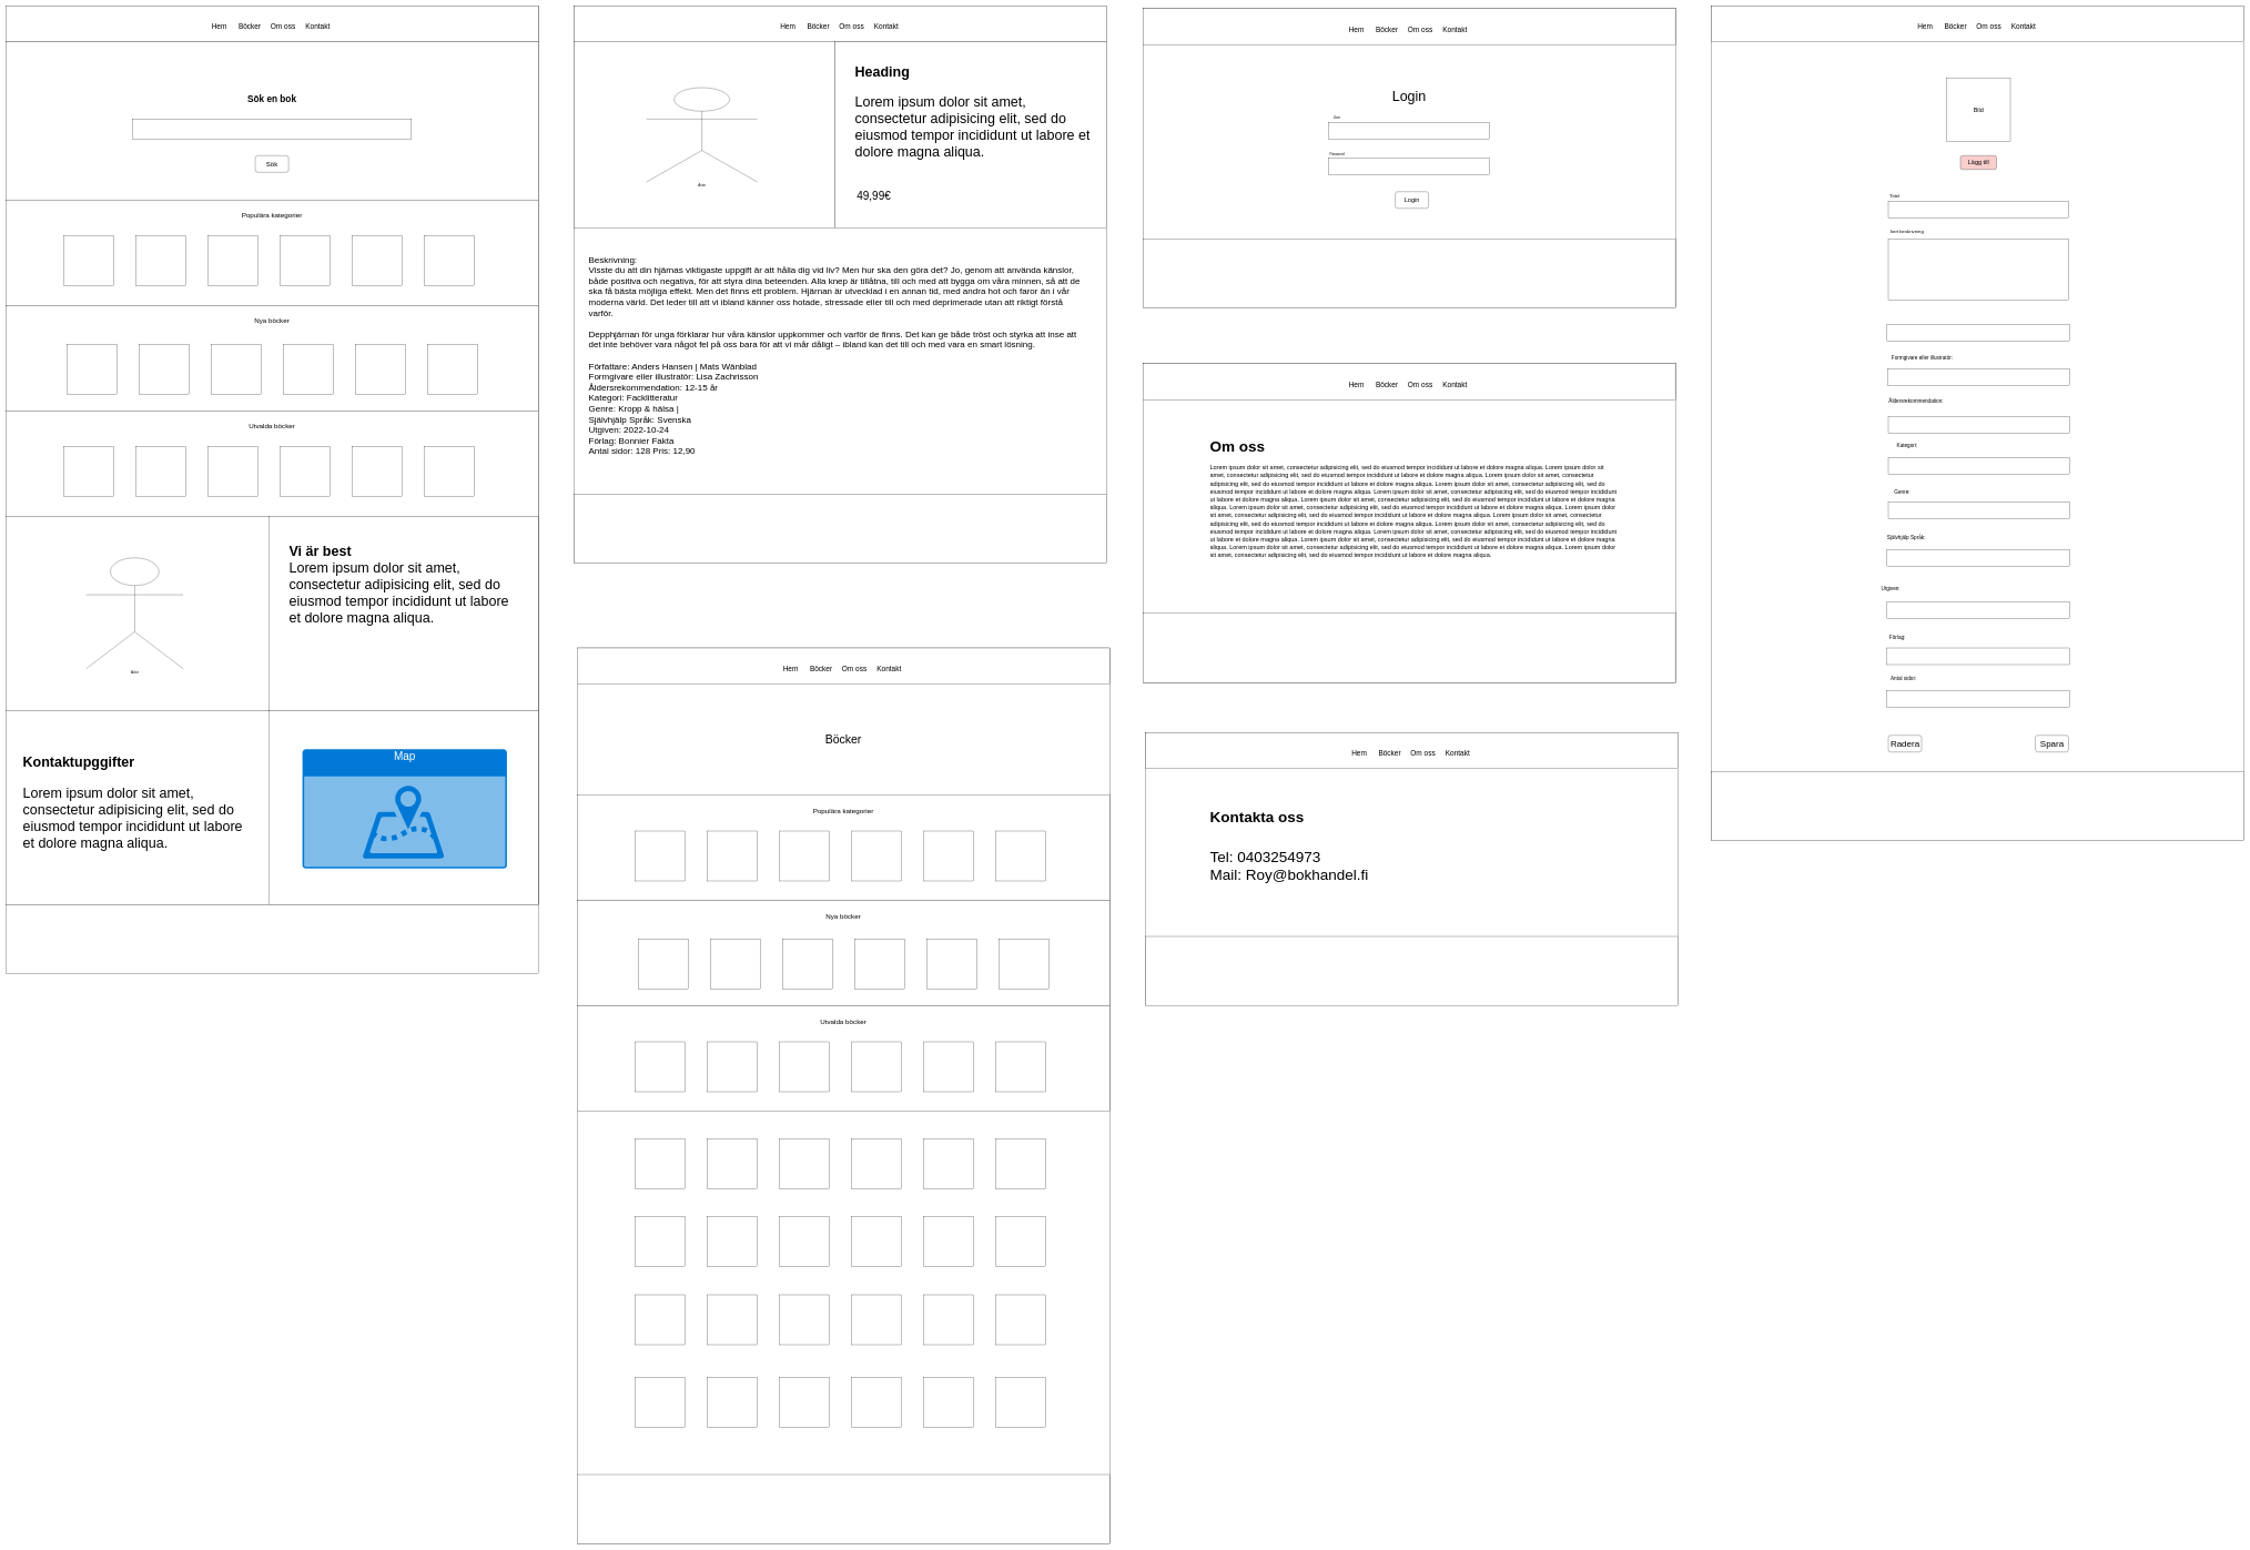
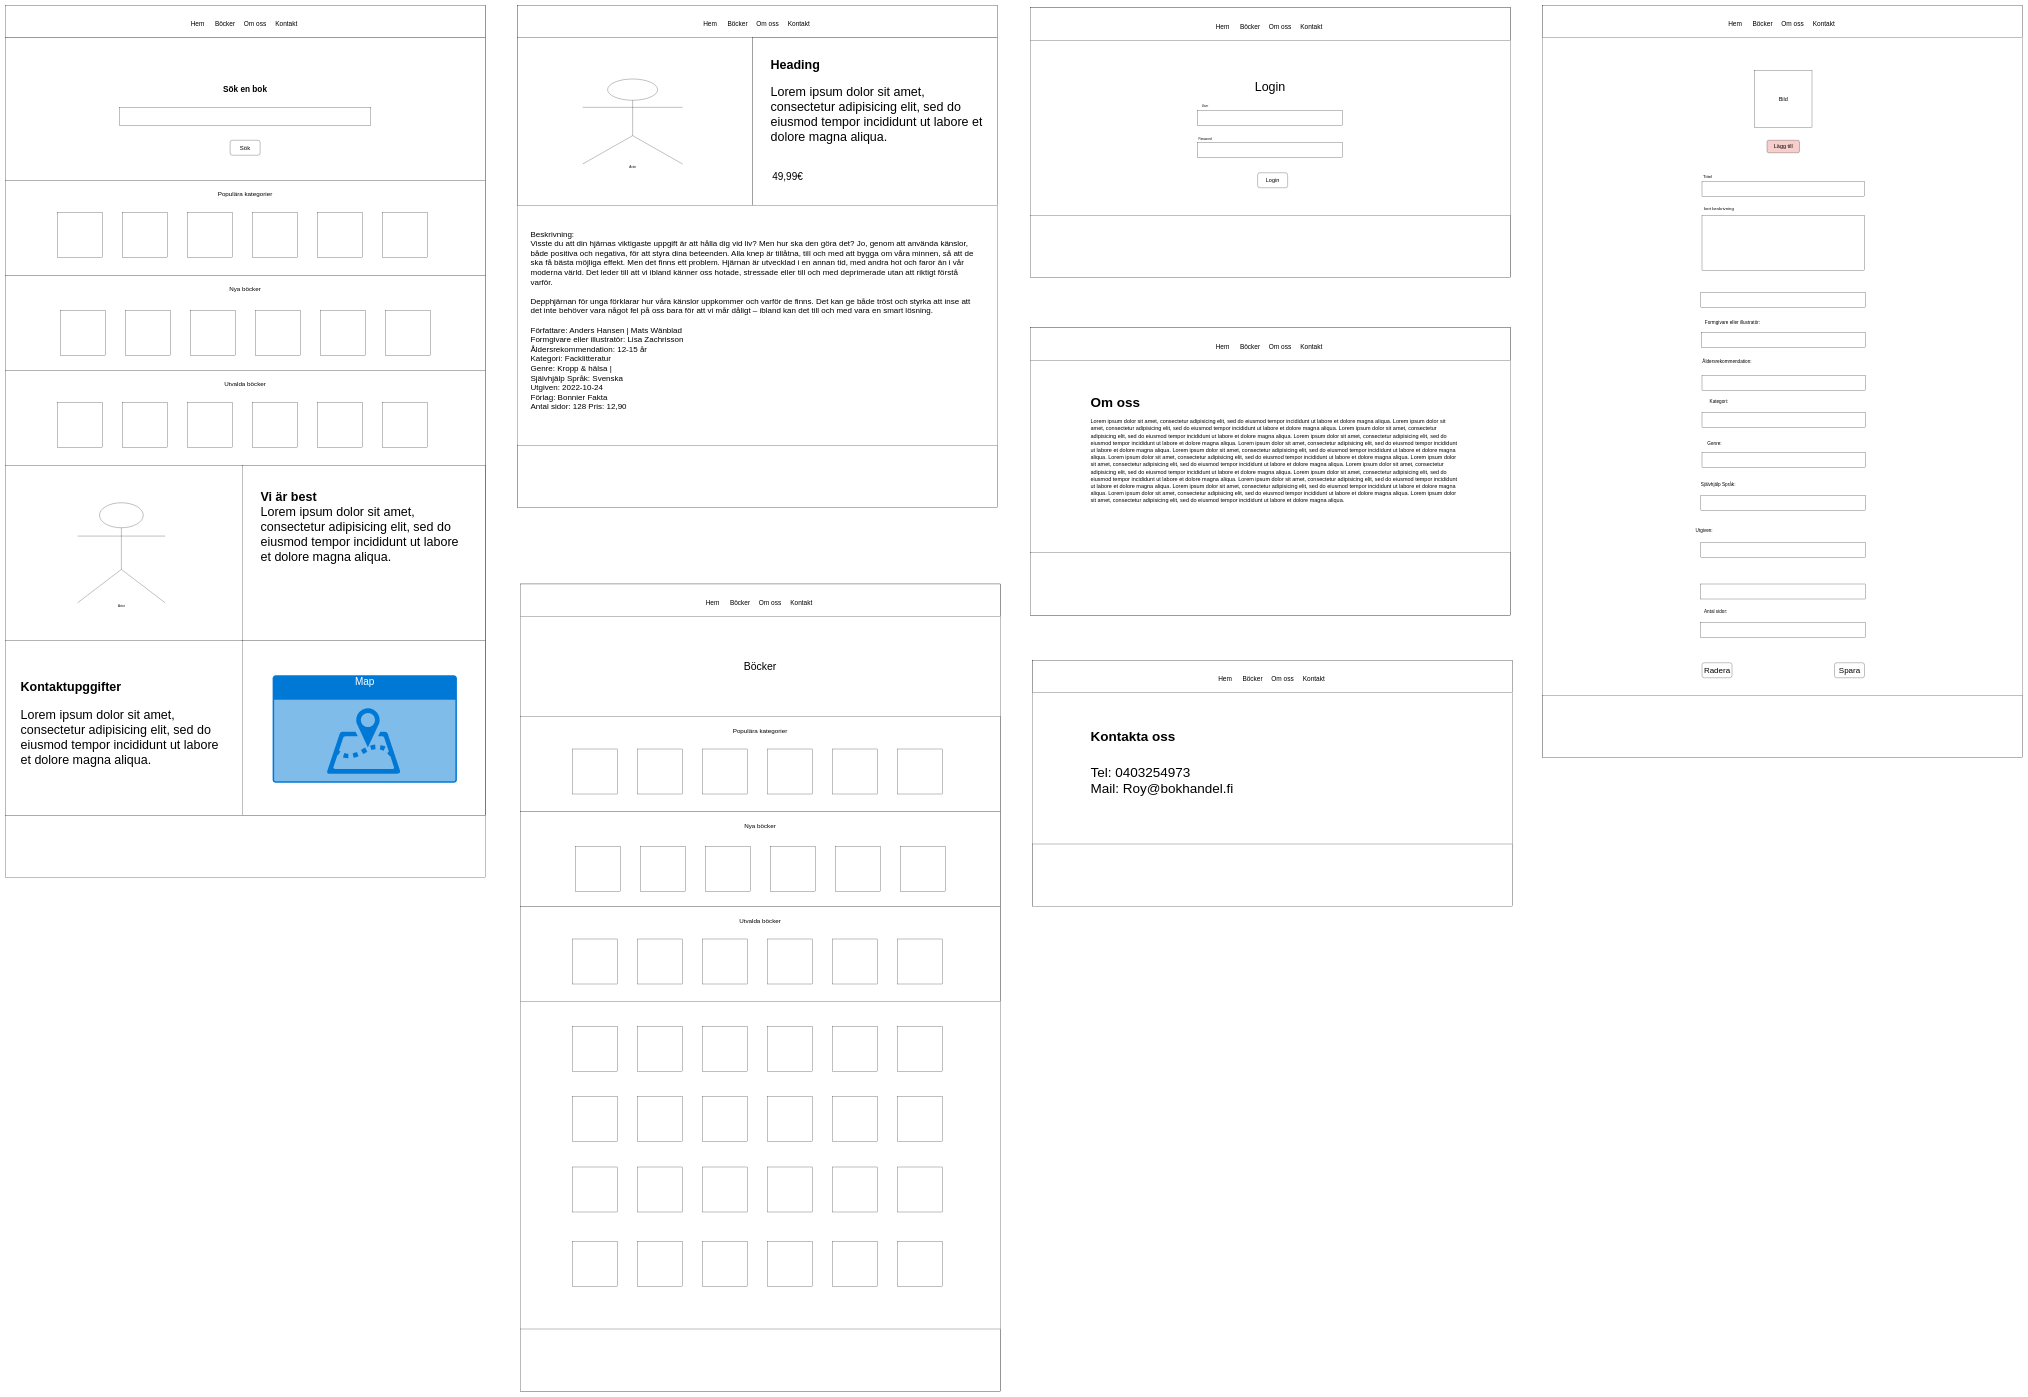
- <mxCell id="158" value="&lt;span style=&quot;font-size:14.0pt;line-height:107%;&lt;br/&gt;font-family:Montserrat;mso-fareast-font-family:Calibri;mso-fareast-theme-font:&lt;br/&gt;minor-latin;mso-bidi-font-family:Poppins;mso-ansi-language:SV-FI;mso-fareast-language:&lt;br/&gt;EN-US;mso-bidi-language:AR-SA&quot;&gt;Förlag:&amp;nbsp;&lt;/span&gt;" style="text;html=1;align=center;verticalAlign=middle;whiteSpace=wrap;rounded=0;" vertex="1" parent="1"><mxGeometry x="6802.5" y="2280" width="80" height="30" as="geometry" /></mxCell>
